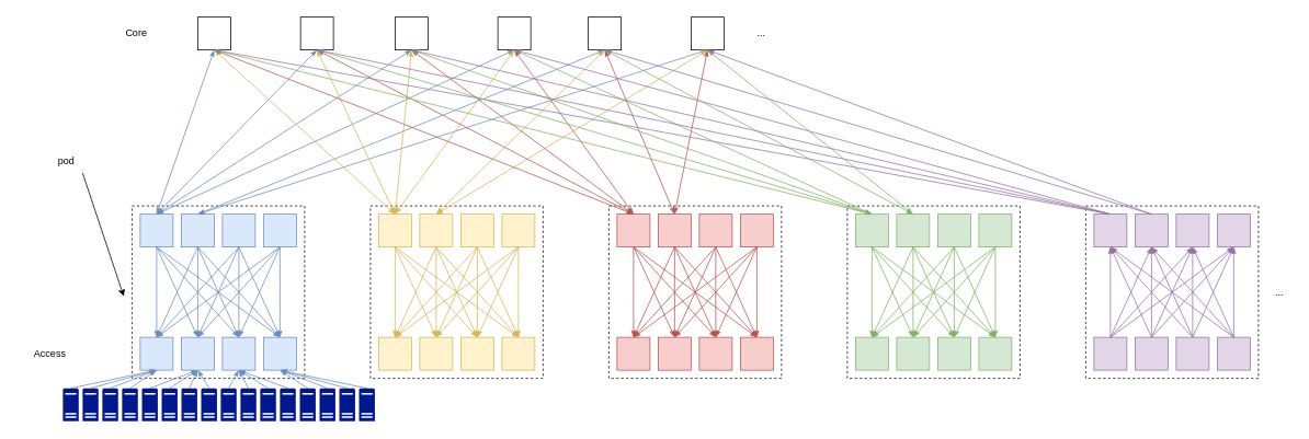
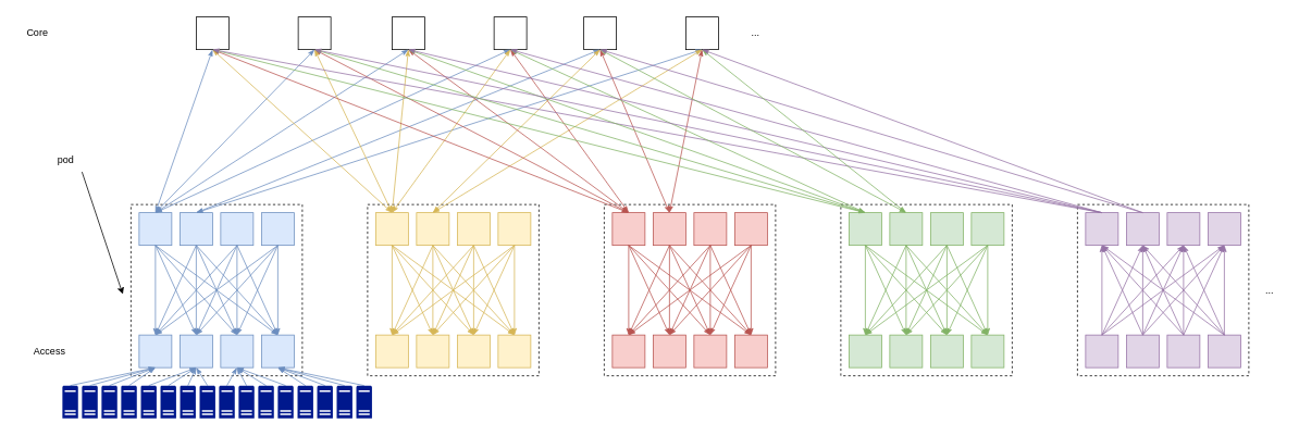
- <mxCell id="119" value="Core" style="text;html=1;align=center;verticalAlign=middle;resizable=0;points=[];autosize=1;strokeColor=none;fillColor=none;" parent="1" vertex="1"><mxGeometry x="140" y="25" width="50" height="30" as="geometry" /></mxCell>
+ <mxCell id="119" value="Core" style="text;html=1;align=center;verticalAlign=middle;resizable=0;points=[];autosize=1;strokeColor=none;fillColor=none;" parent="1" vertex="1"><mxGeometry x="20" y="25" width="50" height="30" as="geometry" /></mxCell>
